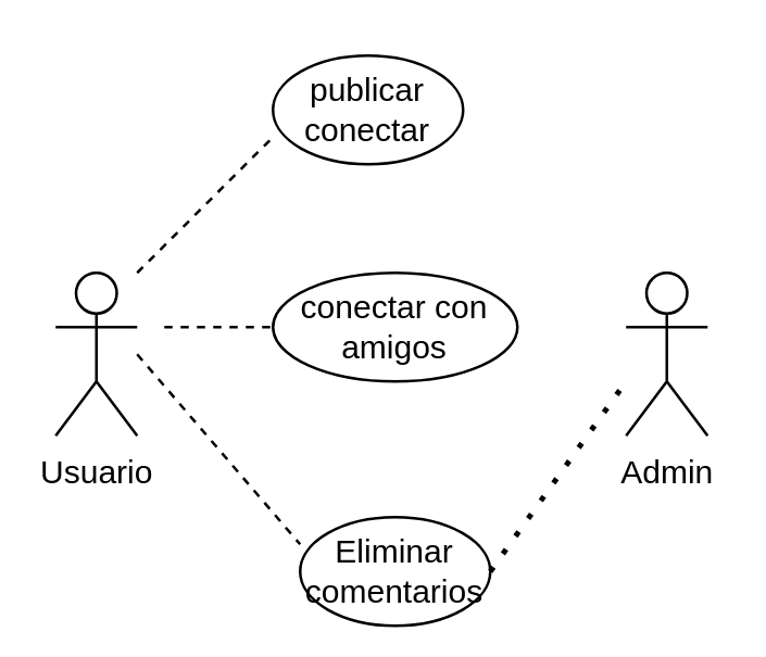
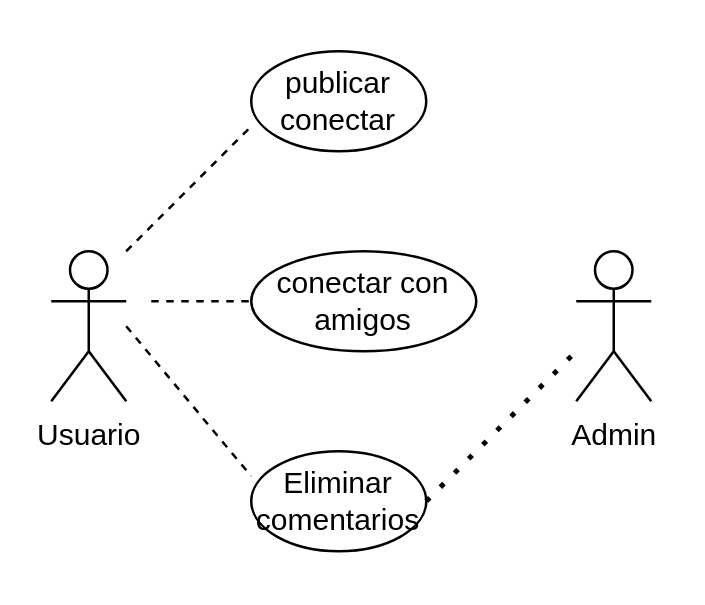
- <mxCell id="8" value="Eliminar comentarios" style="ellipse;whiteSpace=wrap;html=1;" vertex="1" parent="1"><mxGeometry x="110" y="190" width="70" height="40" as="geometry" /></mxCell>
+ <mxCell id="8" value="Eliminar comentarios" style="ellipse;whiteSpace=wrap;html=1;" vertex="1" parent="1"><mxGeometry x="100" y="180" width="70" height="40" as="geometry" /></mxCell>
